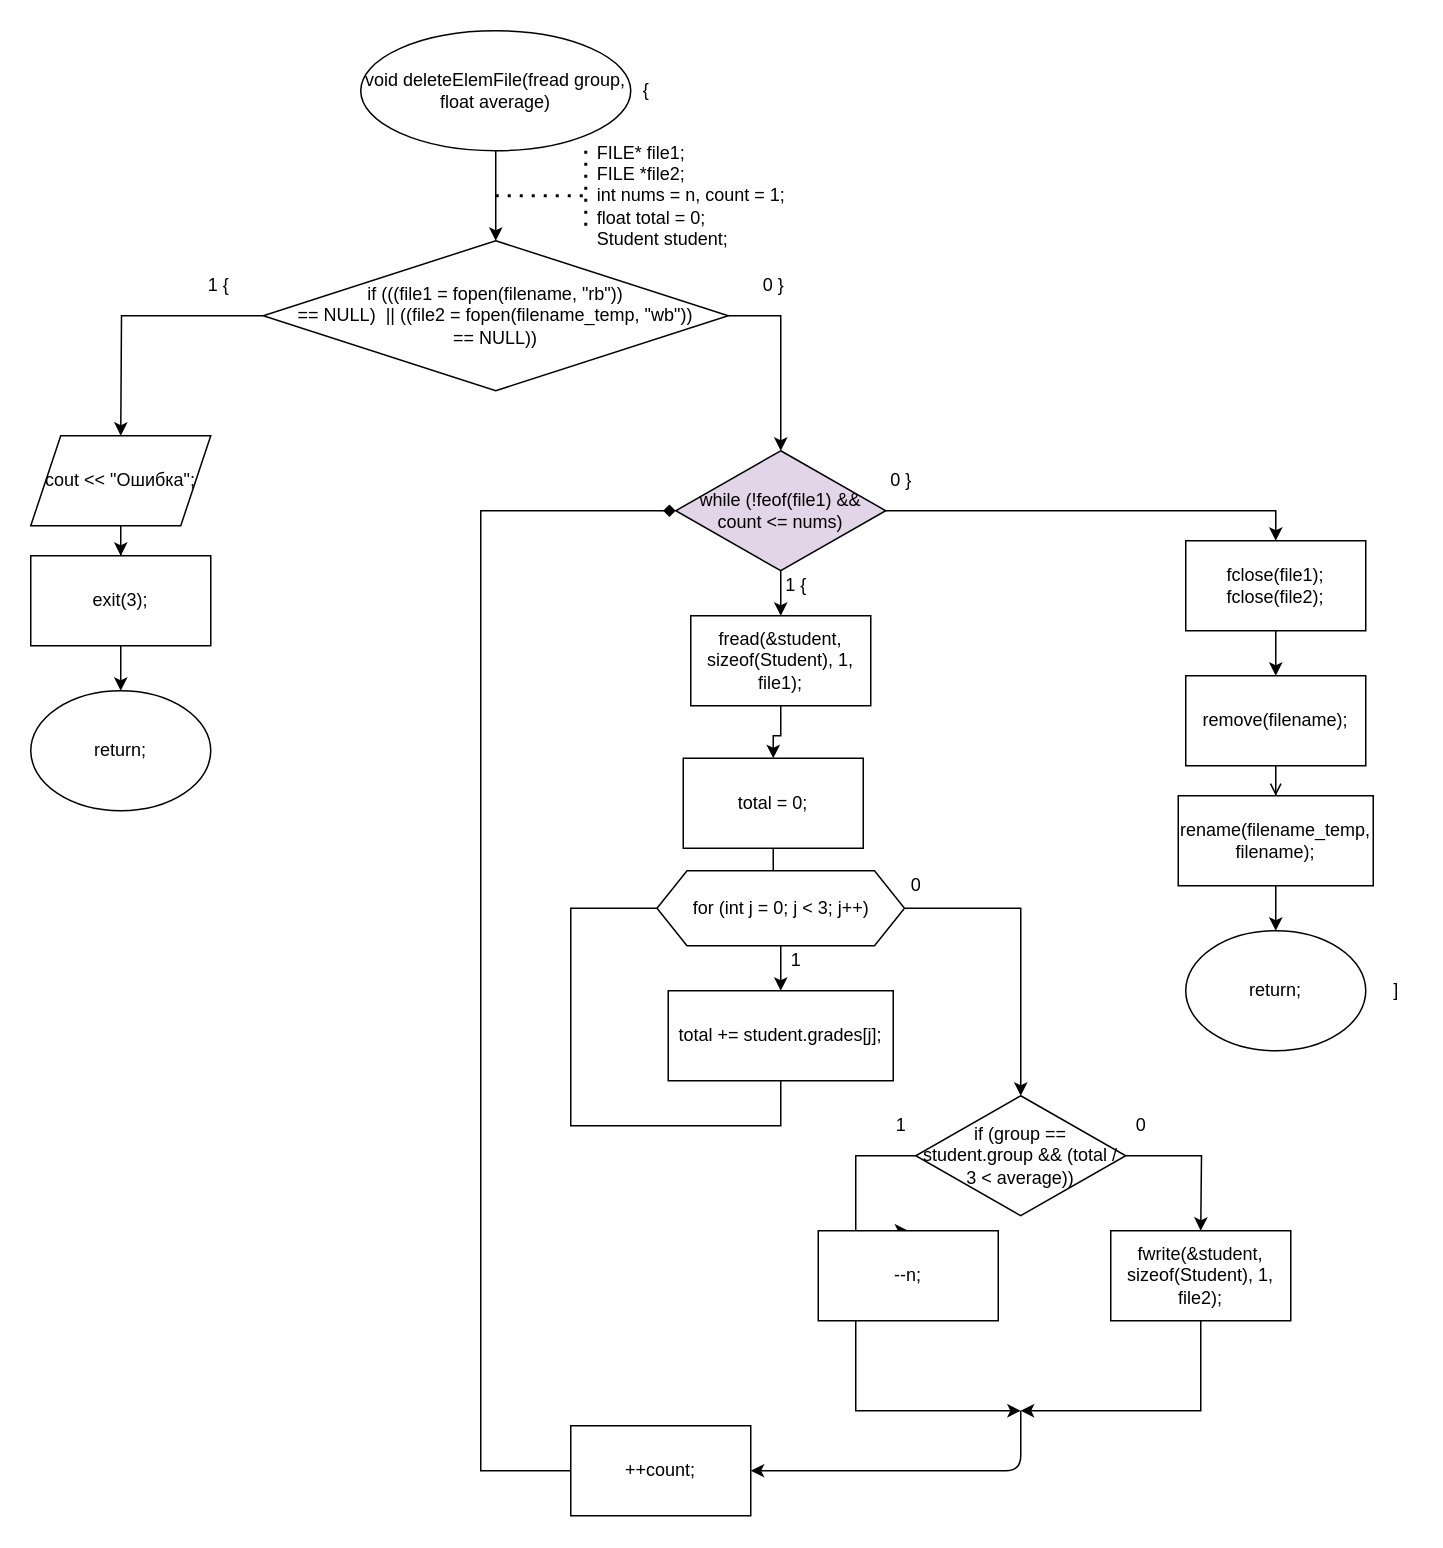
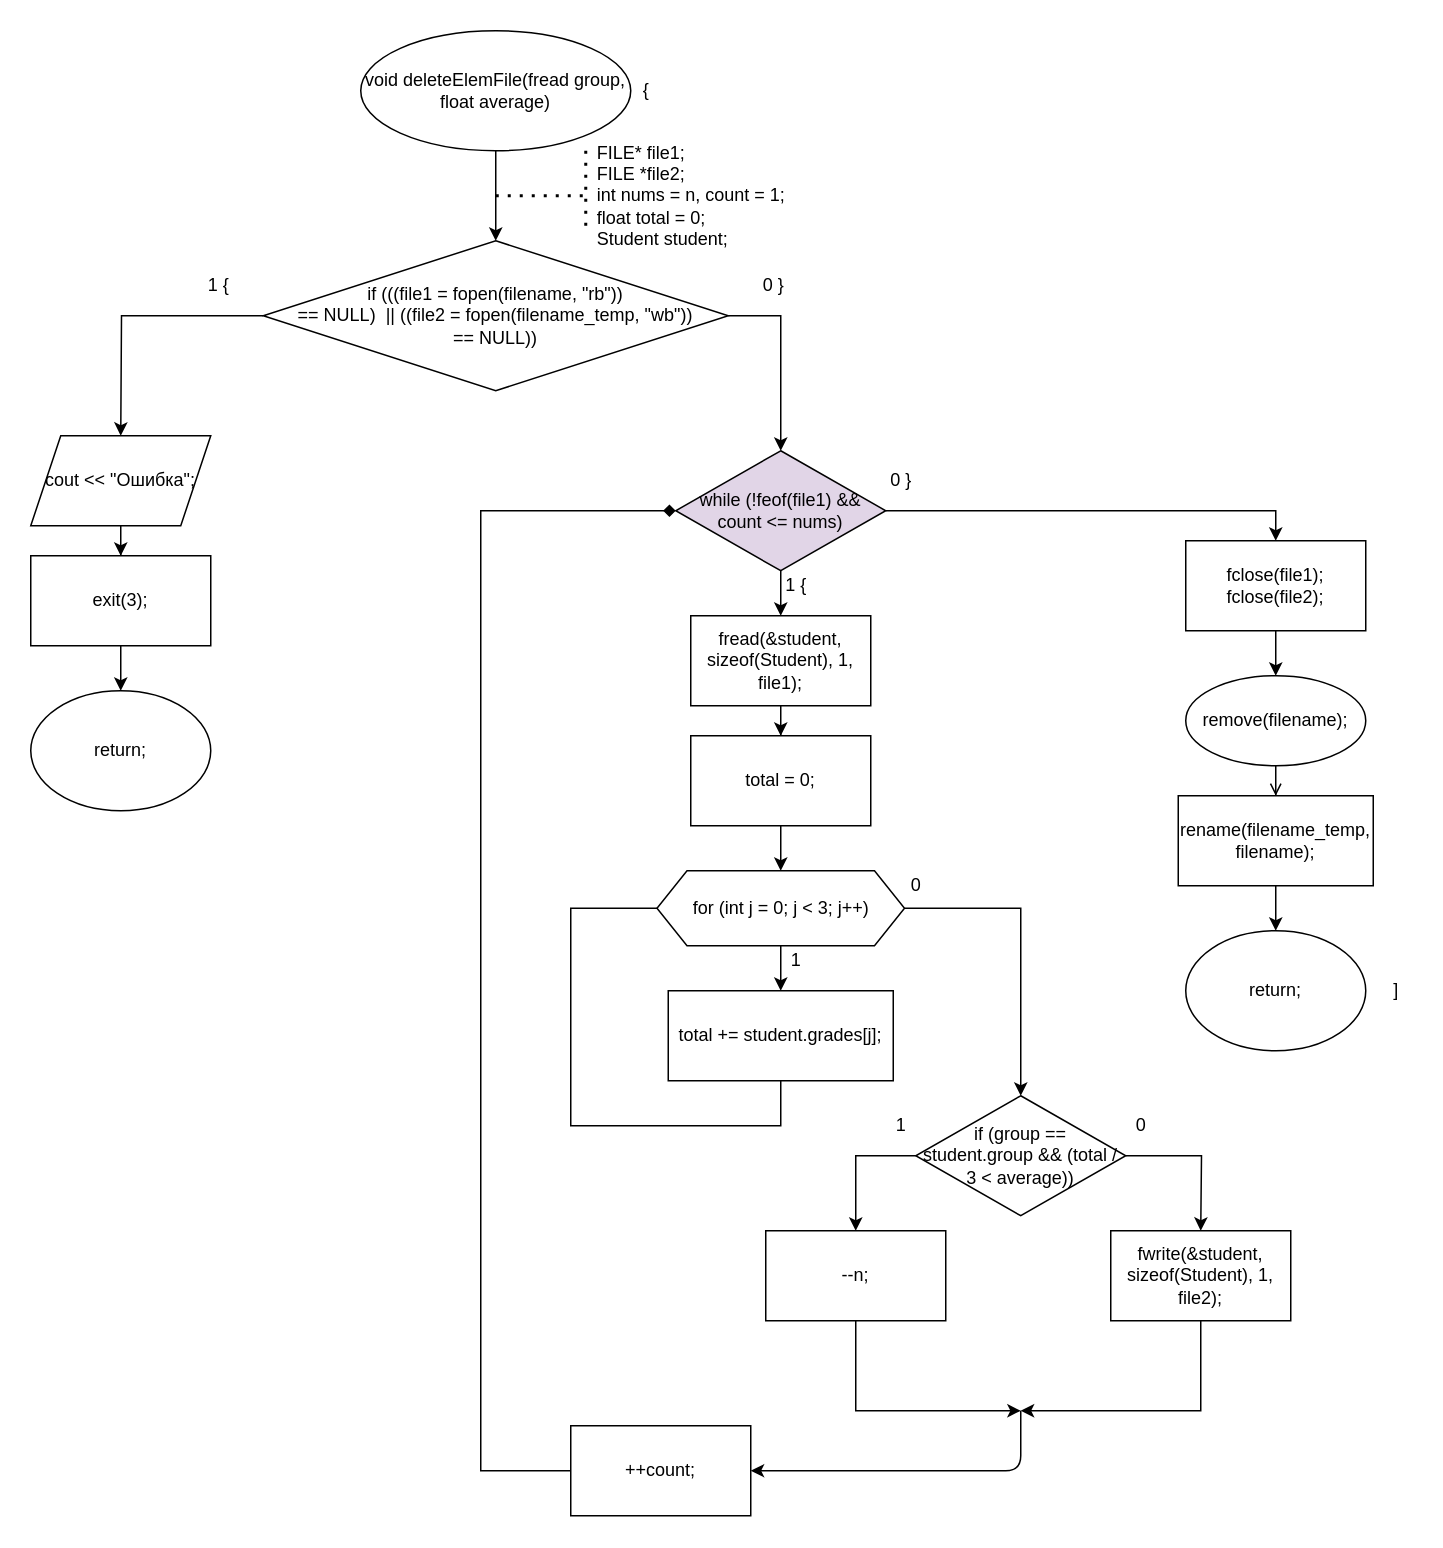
- <mxCell id="48" value="&lt;div&gt;remove(filename);&lt;/div&gt;" style="rounded=0;whiteSpace=wrap;html=1;" vertex="1" parent="1"><mxGeometry x="790" y="450" width="120" height="60" as="geometry" /></mxCell>
+ <mxCell id="48" value="&lt;div&gt;remove(filename);&lt;/div&gt;" style="ellipse;whiteSpace=wrap;html=1;" vertex="1" parent="1"><mxGeometry x="790" y="450" width="120" height="60" as="geometry" /></mxCell>
- <mxCell id="24" value="total = 0;" style="rounded=0;whiteSpace=wrap;html=1;" vertex="1" parent="1"><mxGeometry x="455" y="505" width="120" height="60" as="geometry" /></mxCell>
+ <mxCell id="24" value="total = 0;" style="rounded=0;whiteSpace=wrap;html=1;" vertex="1" parent="1"><mxGeometry x="460" y="490" width="120" height="60" as="geometry" /></mxCell>
- <mxCell id="36" value="--n;" style="rounded=0;whiteSpace=wrap;html=1;" vertex="1" parent="1"><mxGeometry x="545" y="820" width="120" height="60" as="geometry" /></mxCell>
+ <mxCell id="36" value="--n;" style="rounded=0;whiteSpace=wrap;html=1;" vertex="1" parent="1"><mxGeometry x="510" y="820" width="120" height="60" as="geometry" /></mxCell>
